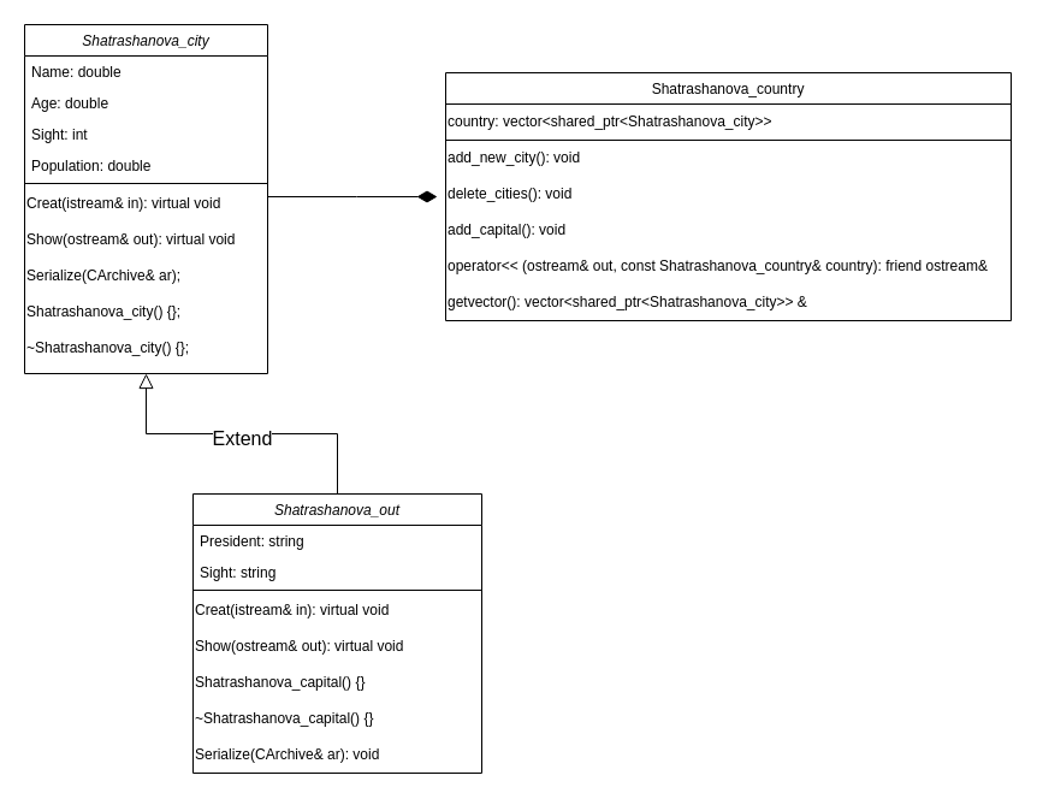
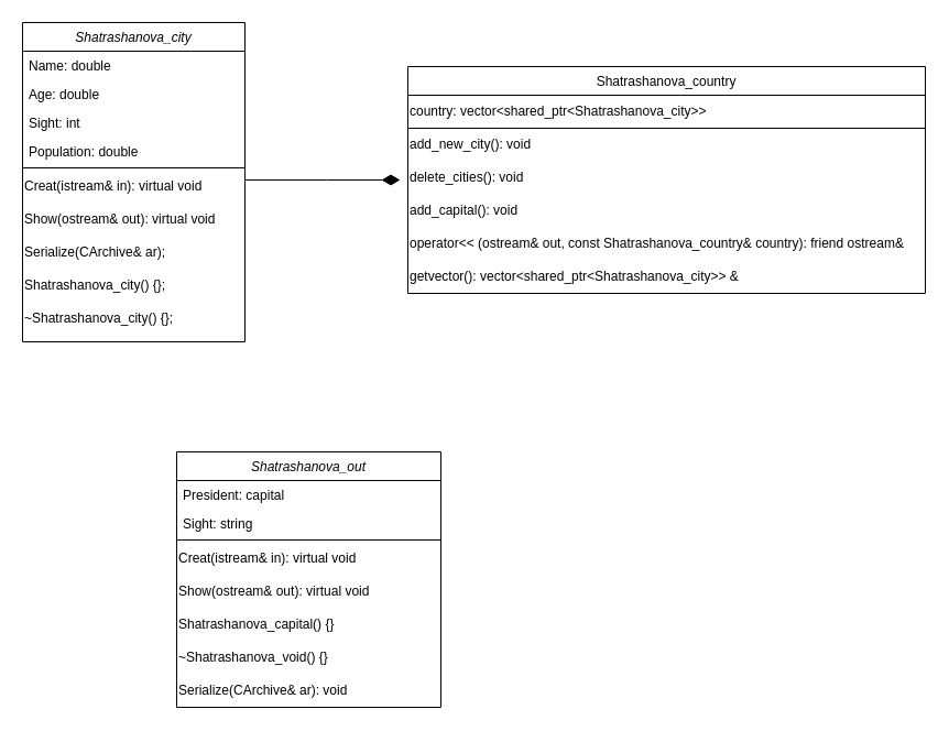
- <mxCell id="13" value="" style="endArrow=block;endSize=10;endFill=0;shadow=0;strokeWidth=1;rounded=0;edgeStyle=elbowEdgeStyle;elbow=vertical;exitX=0.5;exitY=0;exitDx=0;exitDy=0;" parent="1" source="23" target="2" edge="1"><mxGeometry width="160" relative="1" as="geometry"><mxPoint x="155.58" y="250.06" as="sourcePoint" /><mxPoint x="170" y="113" as="targetPoint" /></mxGeometry></mxCell>
- <mxCell id="14" value="Extend" style="edgeLabel;html=1;align=center;verticalAlign=middle;resizable=0;points=[];spacingTop=6;spacing=7;fontSize=16;" parent="13" vertex="1" connectable="0"><mxGeometry relative="1" as="geometry"><mxPoint as="offset" /></mxGeometry></mxCell>
- <mxCell id="24" value="President: string" style="text;align=left;verticalAlign=top;spacingLeft=4;spacingRight=4;overflow=hidden;rotatable=0;points=[[0,0.5],[1,0.5]];portConstraint=eastwest;" parent="23" vertex="1"><mxGeometry y="26" width="240" height="26" as="geometry" /></mxCell>
+ <mxCell id="24" value="President: capital" style="text;align=left;verticalAlign=top;spacingLeft=4;spacingRight=4;overflow=hidden;rotatable=0;points=[[0,0.5],[1,0.5]];portConstraint=eastwest;" parent="23" vertex="1"><mxGeometry y="26" width="240" height="26" as="geometry" /></mxCell>
- <mxCell id="30" value="~Shatrashanova_capital() {}" style="text;html=1;align=left;verticalAlign=middle;resizable=0;points=[];autosize=1;strokeColor=none;fillColor=none;" parent="23" vertex="1"><mxGeometry y="172" width="240" height="30" as="geometry" /></mxCell>
+ <mxCell id="30" value="~Shatrashanova_void() {}" style="text;html=1;align=left;verticalAlign=middle;resizable=0;points=[];autosize=1;strokeColor=none;fillColor=none;" parent="23" vertex="1"><mxGeometry y="172" width="240" height="30" as="geometry" /></mxCell>
